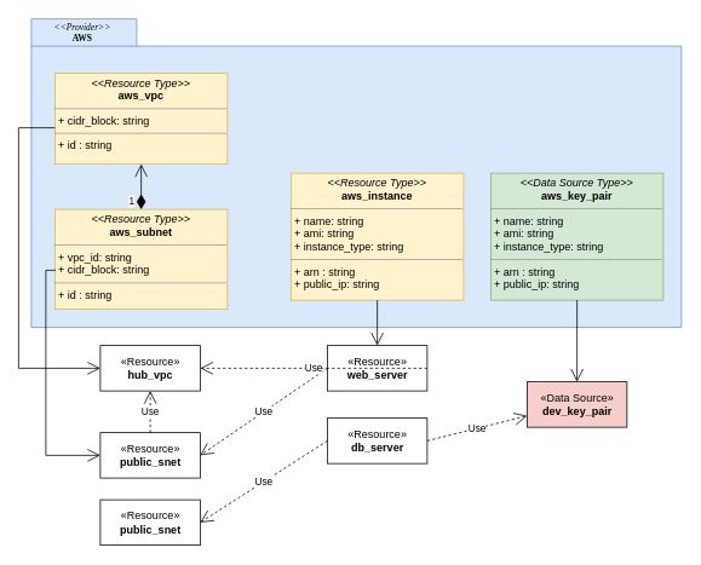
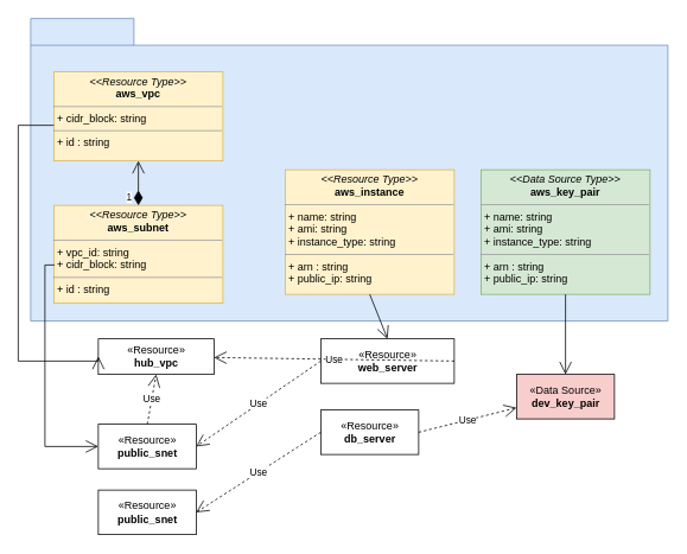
- <mxCell id="3" value="&lt;i&gt;&amp;lt;&amp;lt;Provider&amp;gt;&amp;gt;&lt;/i&gt;&lt;br&gt;&lt;b&gt;AWS&lt;/b&gt;" style="text;html=1;align=center;verticalAlign=top;spacingTop=-4;fontSize=10;fontFamily=Verdana" parent="1" vertex="1"><mxGeometry x="40" y="21" width="100" height="20" as="geometry" /></mxCell>
- <mxCell id="9" value="«Resource»&lt;br&gt;&lt;b&gt;hub_vpc&lt;/b&gt;" style="html=1;" vertex="1" parent="1"><mxGeometry x="110" y="380" width="110" height="50" as="geometry" /></mxCell>
+ <mxCell id="9" value="«Resource»&lt;br&gt;&lt;b&gt;hub_vpc&lt;/b&gt;" style="html=1;" vertex="1" parent="1"><mxGeometry x="110" y="380" width="130" height="40" as="geometry" /></mxCell>
- <mxCell id="6" value="«Resource»&lt;br&gt;&lt;b&gt;web_server&lt;/b&gt;" style="html=1;" vertex="1" parent="1"><mxGeometry x="360" y="380" width="110" height="50" as="geometry" /></mxCell>
+ <mxCell id="6" value="«Resource»&lt;br&gt;&lt;b&gt;web_server&lt;/b&gt;" style="html=1;" vertex="1" parent="1"><mxGeometry x="360" y="380" width="150" height="50" as="geometry" /></mxCell>
